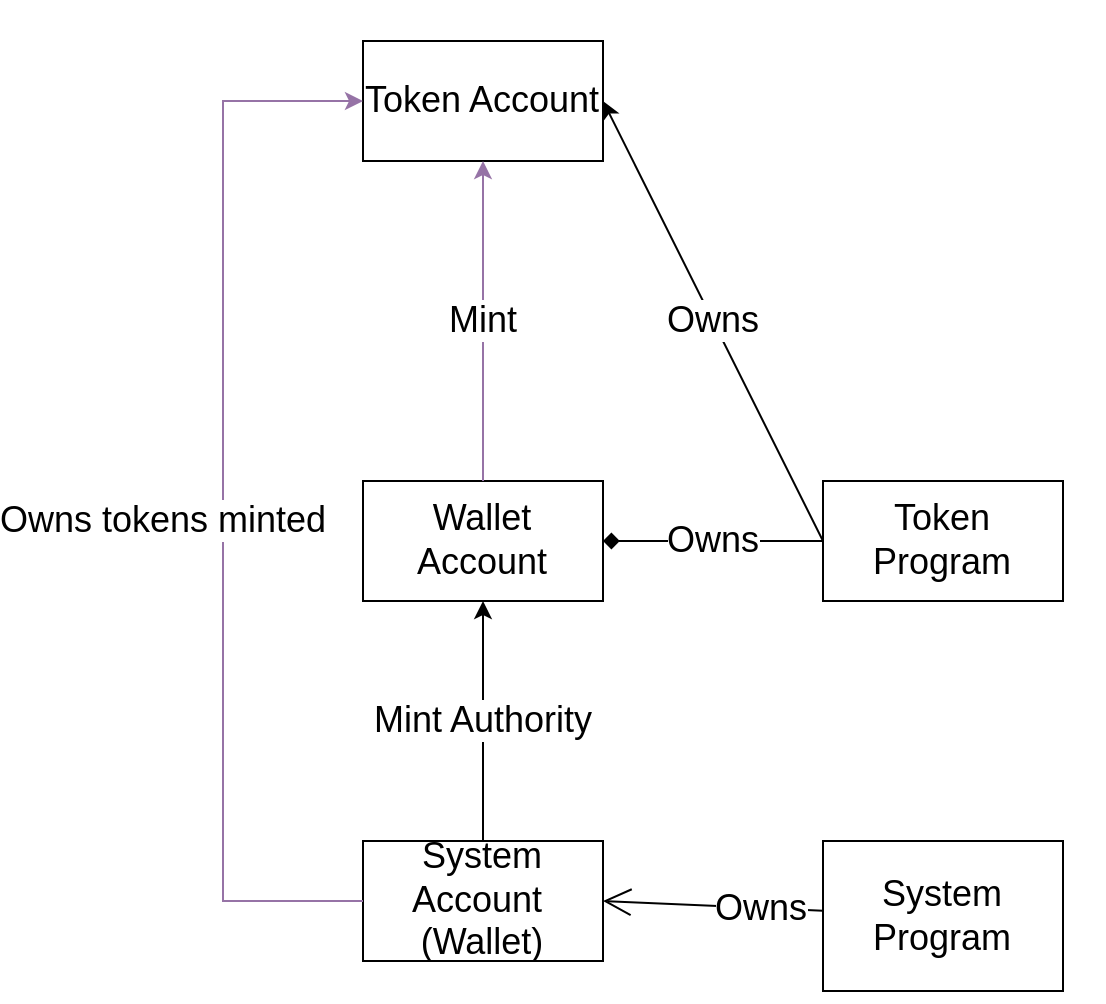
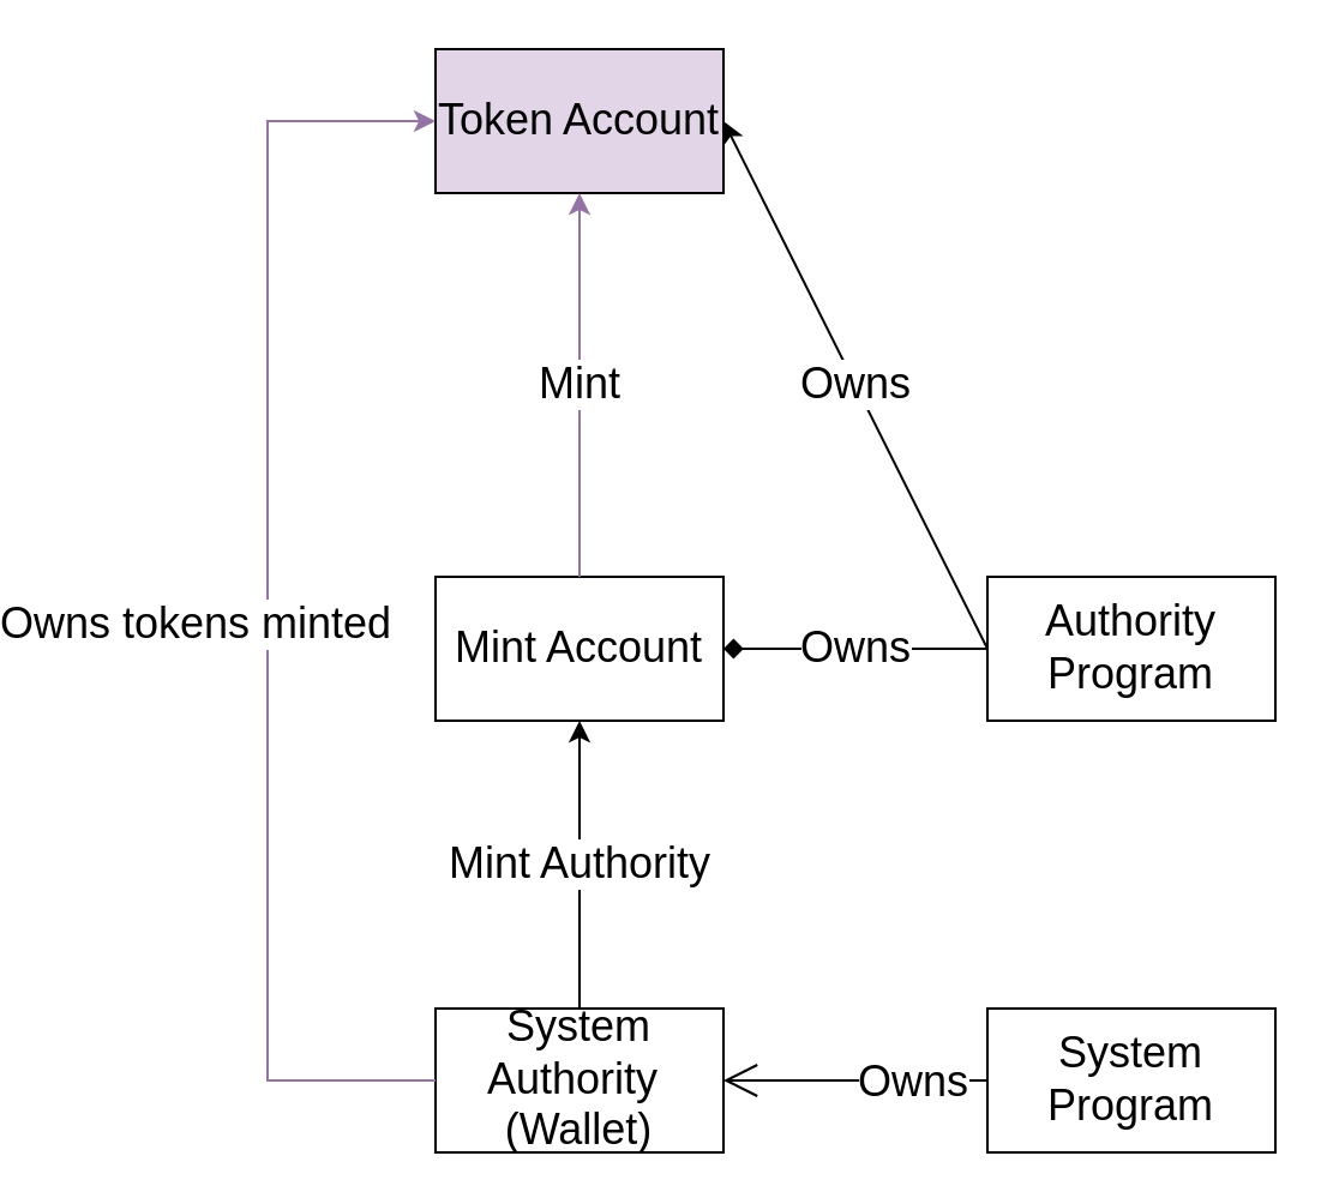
- <mxCell id="10" value="Token Account" style="rounded=0;whiteSpace=wrap;html=1;fontSize=18;" parent="1" vertex="1"><mxGeometry x="90" y="20" width="120" height="60" as="geometry" /></mxCell>
+ <mxCell id="10" value="Token Account" style="rounded=0;whiteSpace=wrap;html=1;fontSize=18;fillColor=#e1d5e7;" parent="1" vertex="1"><mxGeometry x="90" y="20" width="120" height="60" as="geometry" /></mxCell>
- <mxCell id="7" value="Wallet Account" style="rounded=0;whiteSpace=wrap;html=1;fontSize=18;" parent="1" vertex="1"><mxGeometry x="90" y="240" width="120" height="60" as="geometry" /></mxCell>
+ <mxCell id="7" value="Mint Account" style="rounded=0;whiteSpace=wrap;html=1;fontSize=18;" parent="1" vertex="1"><mxGeometry x="90" y="240" width="120" height="60" as="geometry" /></mxCell>
- <mxCell id="8" value="Token Program" style="rounded=0;whiteSpace=wrap;html=1;fontSize=18;" parent="1" vertex="1"><mxGeometry x="320" y="240" width="120" height="60" as="geometry" /></mxCell>
+ <mxCell id="8" value="Authority Program" style="rounded=0;whiteSpace=wrap;html=1;fontSize=18;" parent="1" vertex="1"><mxGeometry x="320" y="240" width="120" height="60" as="geometry" /></mxCell>
- <mxCell id="5" value="System Account&amp;nbsp;&lt;br style=&quot;font-size: 18px;&quot;&gt;(Wallet)" style="rounded=0;whiteSpace=wrap;html=1;fontSize=18;" parent="1" vertex="1"><mxGeometry x="90" y="420" width="120" height="60" as="geometry" /></mxCell>
+ <mxCell id="5" value="System Authority&amp;nbsp;&lt;br style=&quot;font-size: 18px;&quot;&gt;(Wallet)" style="rounded=0;whiteSpace=wrap;html=1;fontSize=18;" parent="1" vertex="1"><mxGeometry x="90" y="420" width="120" height="60" as="geometry" /></mxCell>
- <mxCell id="2" value="System Program" style="rounded=0;whiteSpace=wrap;html=1;fontSize=18;" parent="1" vertex="1"><mxGeometry x="320" y="420" width="120" height="75" as="geometry" /></mxCell>
+ <mxCell id="2" value="System Program" style="rounded=0;whiteSpace=wrap;html=1;fontSize=18;" parent="1" vertex="1"><mxGeometry x="320" y="420" width="120" height="60" as="geometry" /></mxCell>
